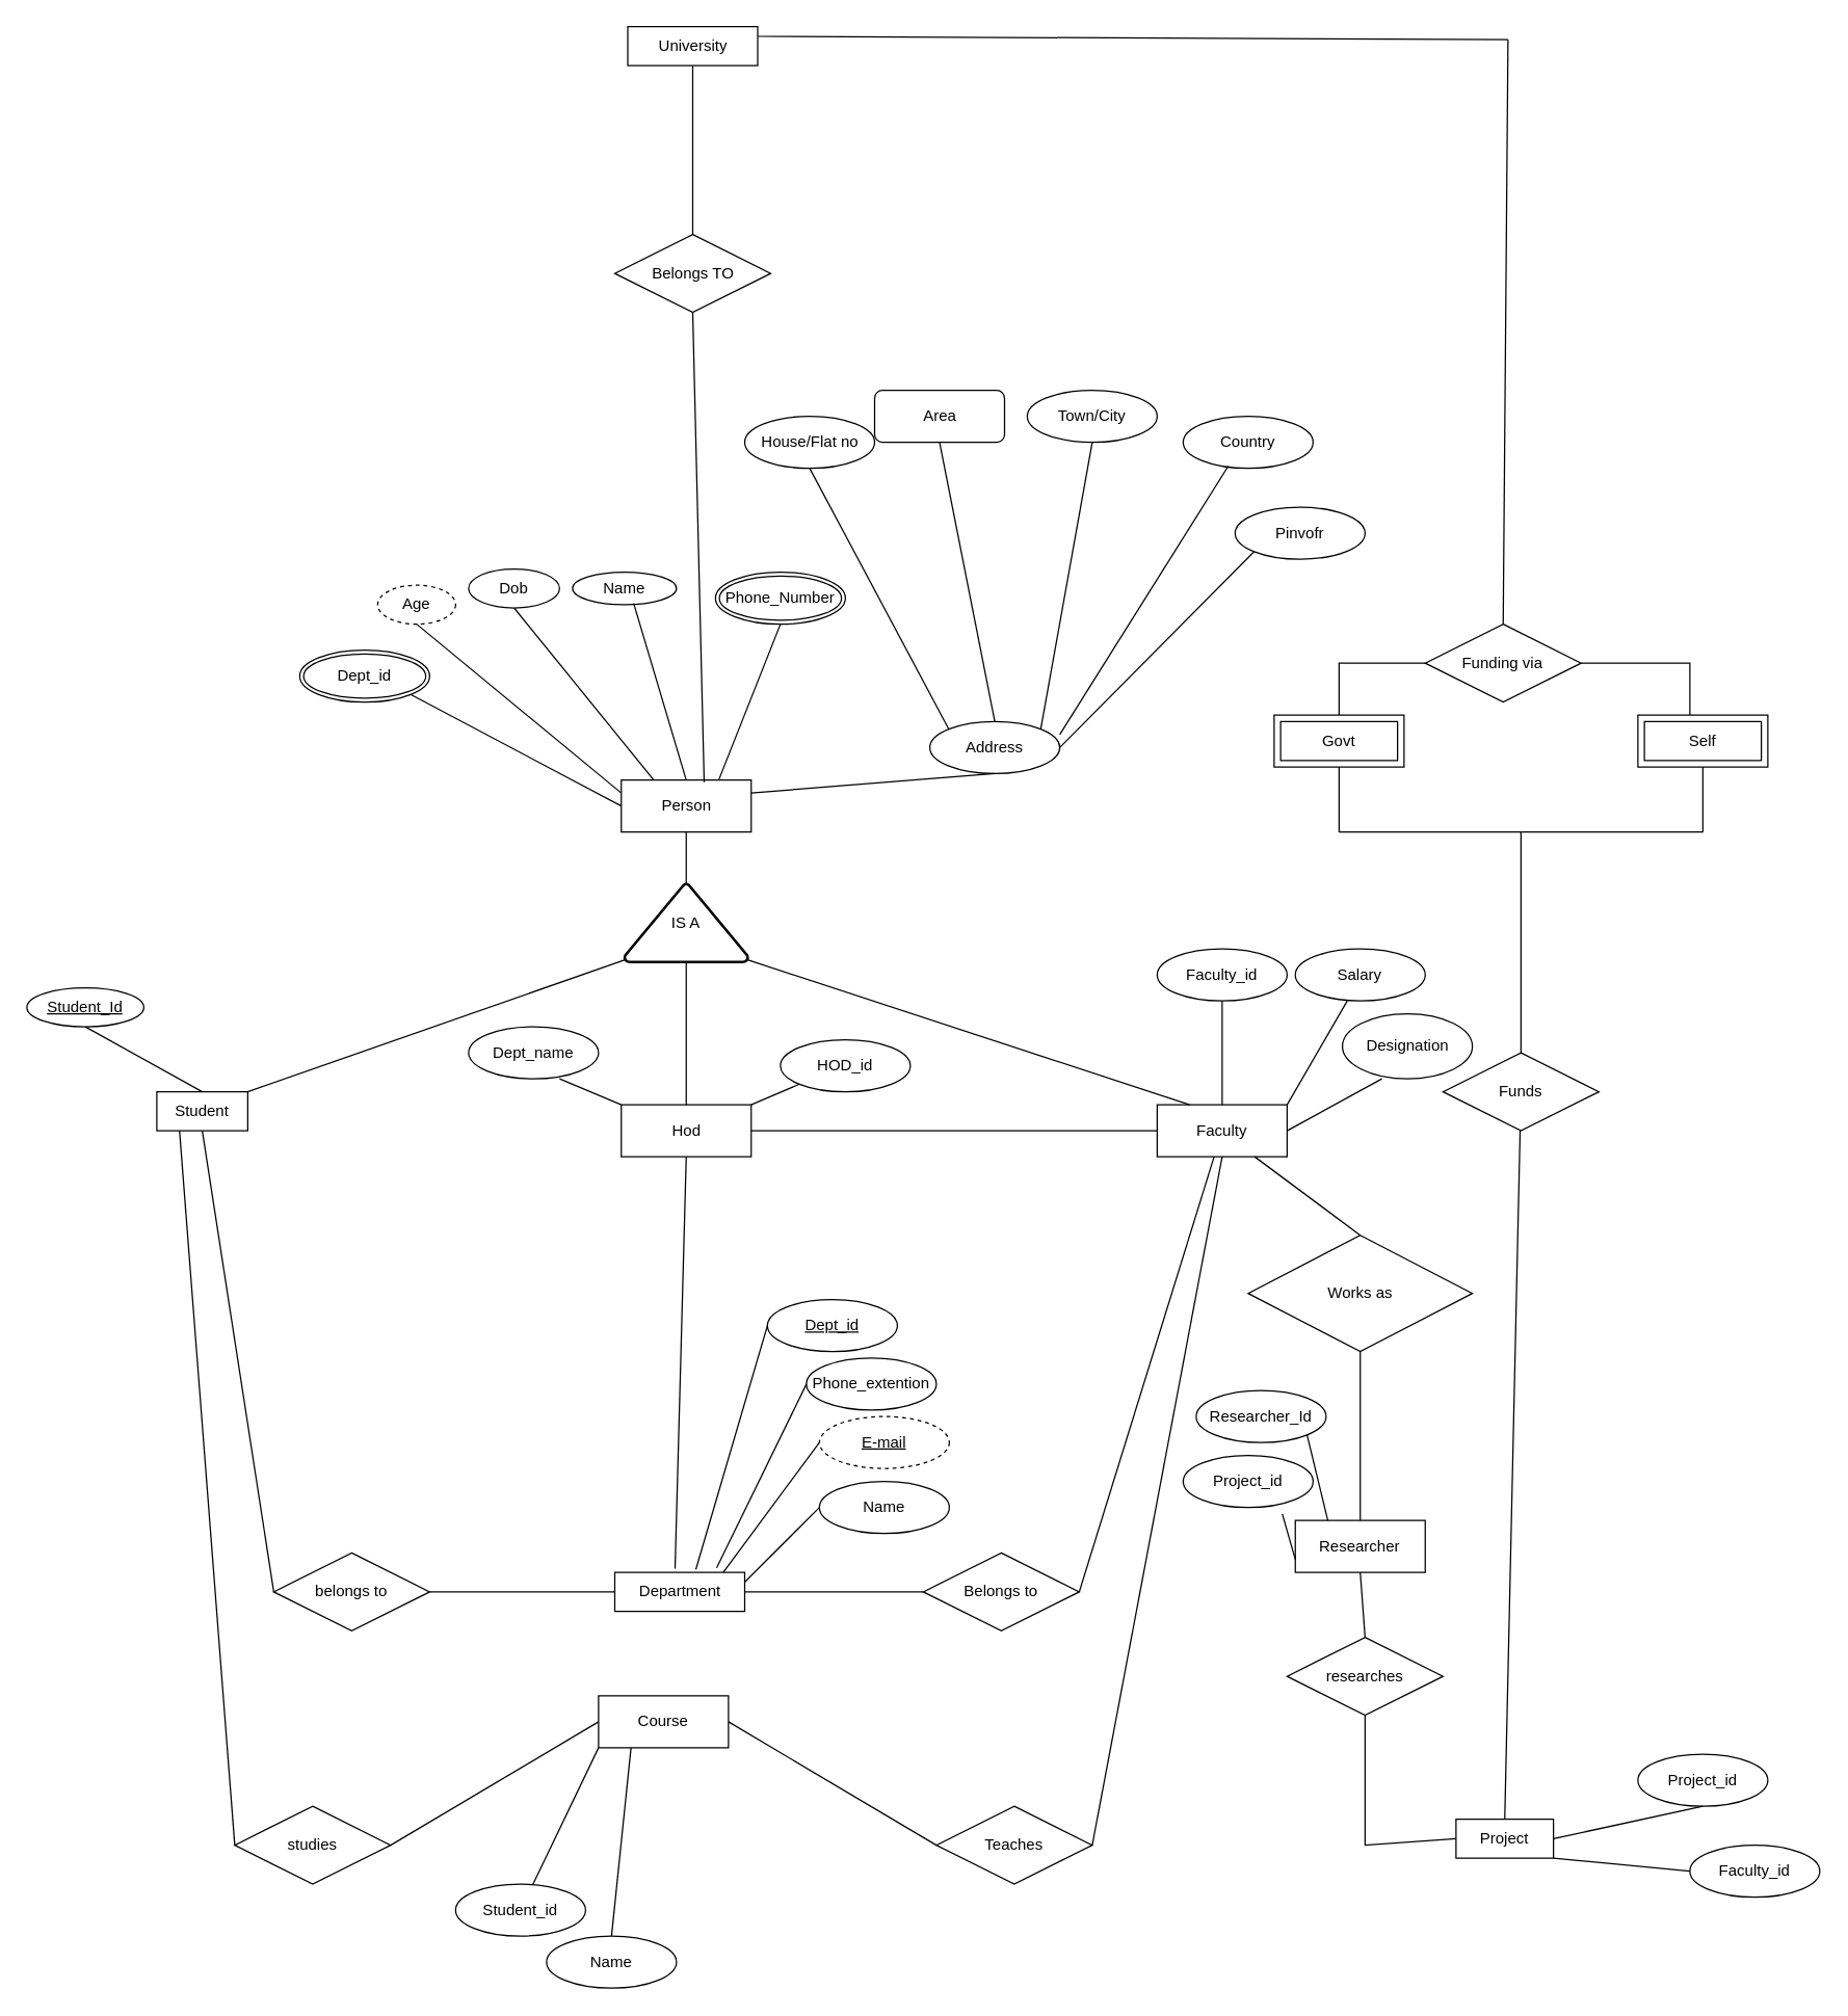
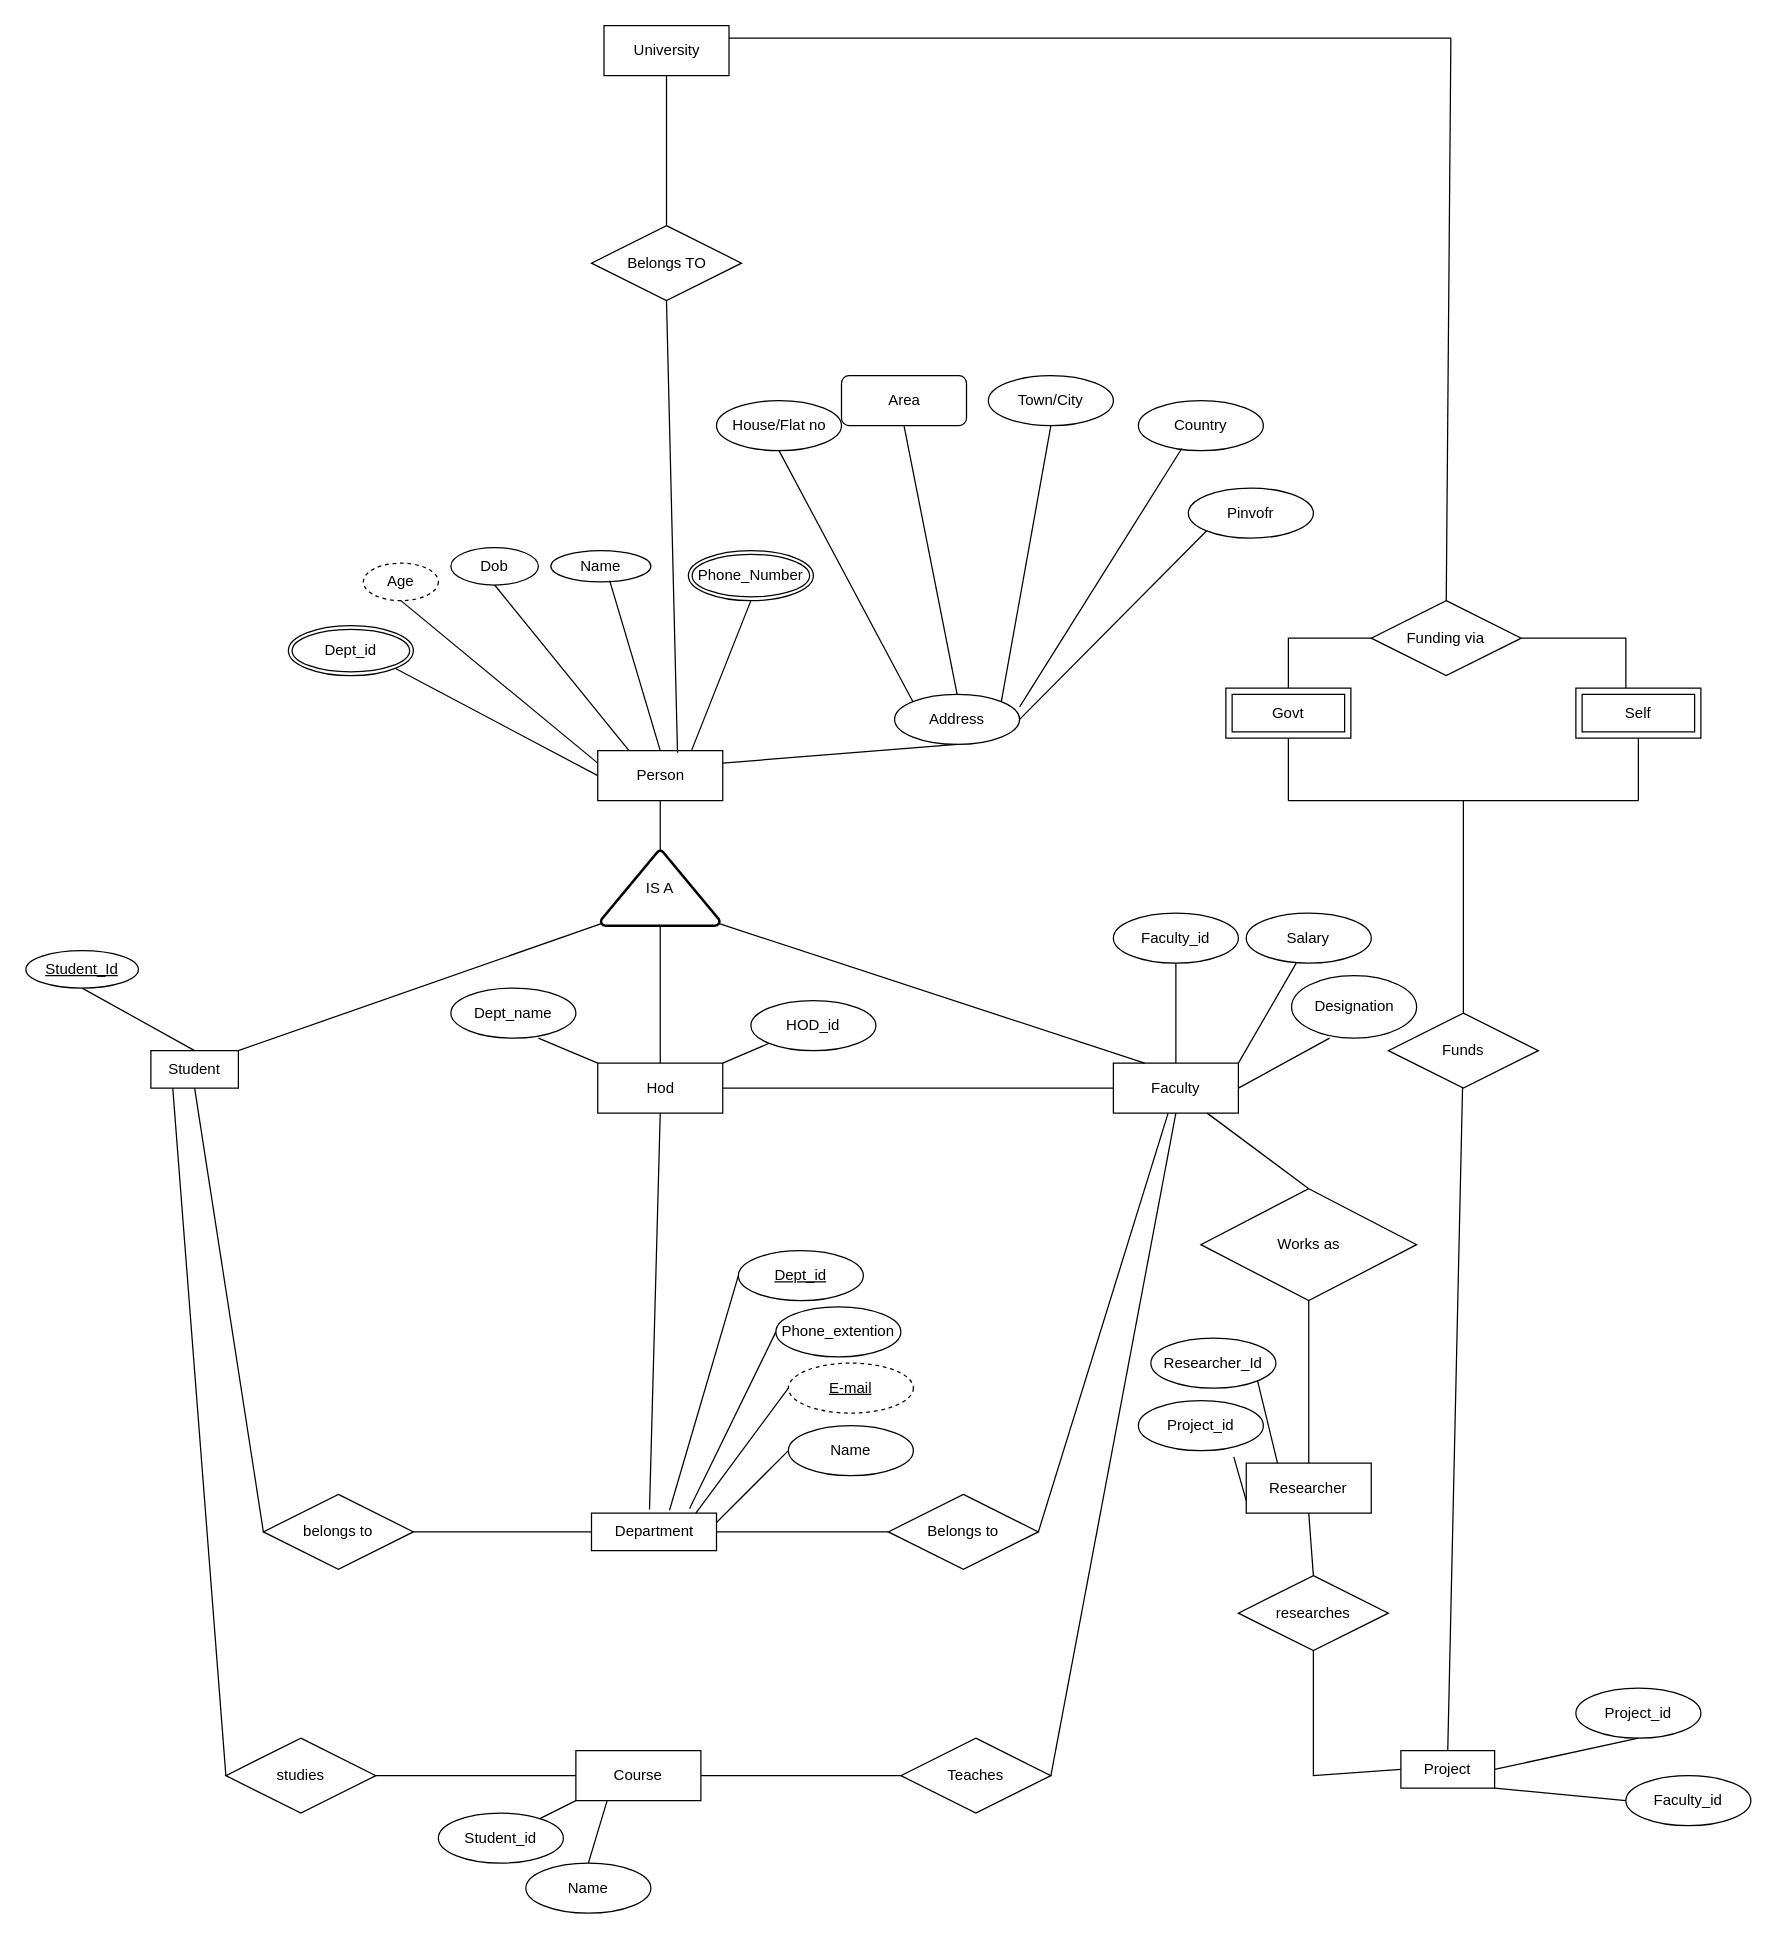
- <mxCell id="59" value="University" style="whiteSpace=wrap;html=1;align=center;" vertex="1" parent="1"><mxGeometry x="482.5" y="20" width="100" height="30" as="geometry" /></mxCell>
+ <mxCell id="59" value="University" style="whiteSpace=wrap;html=1;align=center;" vertex="1" parent="1"><mxGeometry x="482.5" y="20" width="100" height="40" as="geometry" /></mxCell>
- <mxCell id="95" value="Course" style="whiteSpace=wrap;html=1;align=center;" vertex="1" parent="1"><mxGeometry x="460" y="1305" width="100" height="40" as="geometry" /></mxCell>
+ <mxCell id="95" value="Course" style="whiteSpace=wrap;html=1;align=center;" vertex="1" parent="1"><mxGeometry x="460" y="1400" width="100" height="40" as="geometry" /></mxCell>
